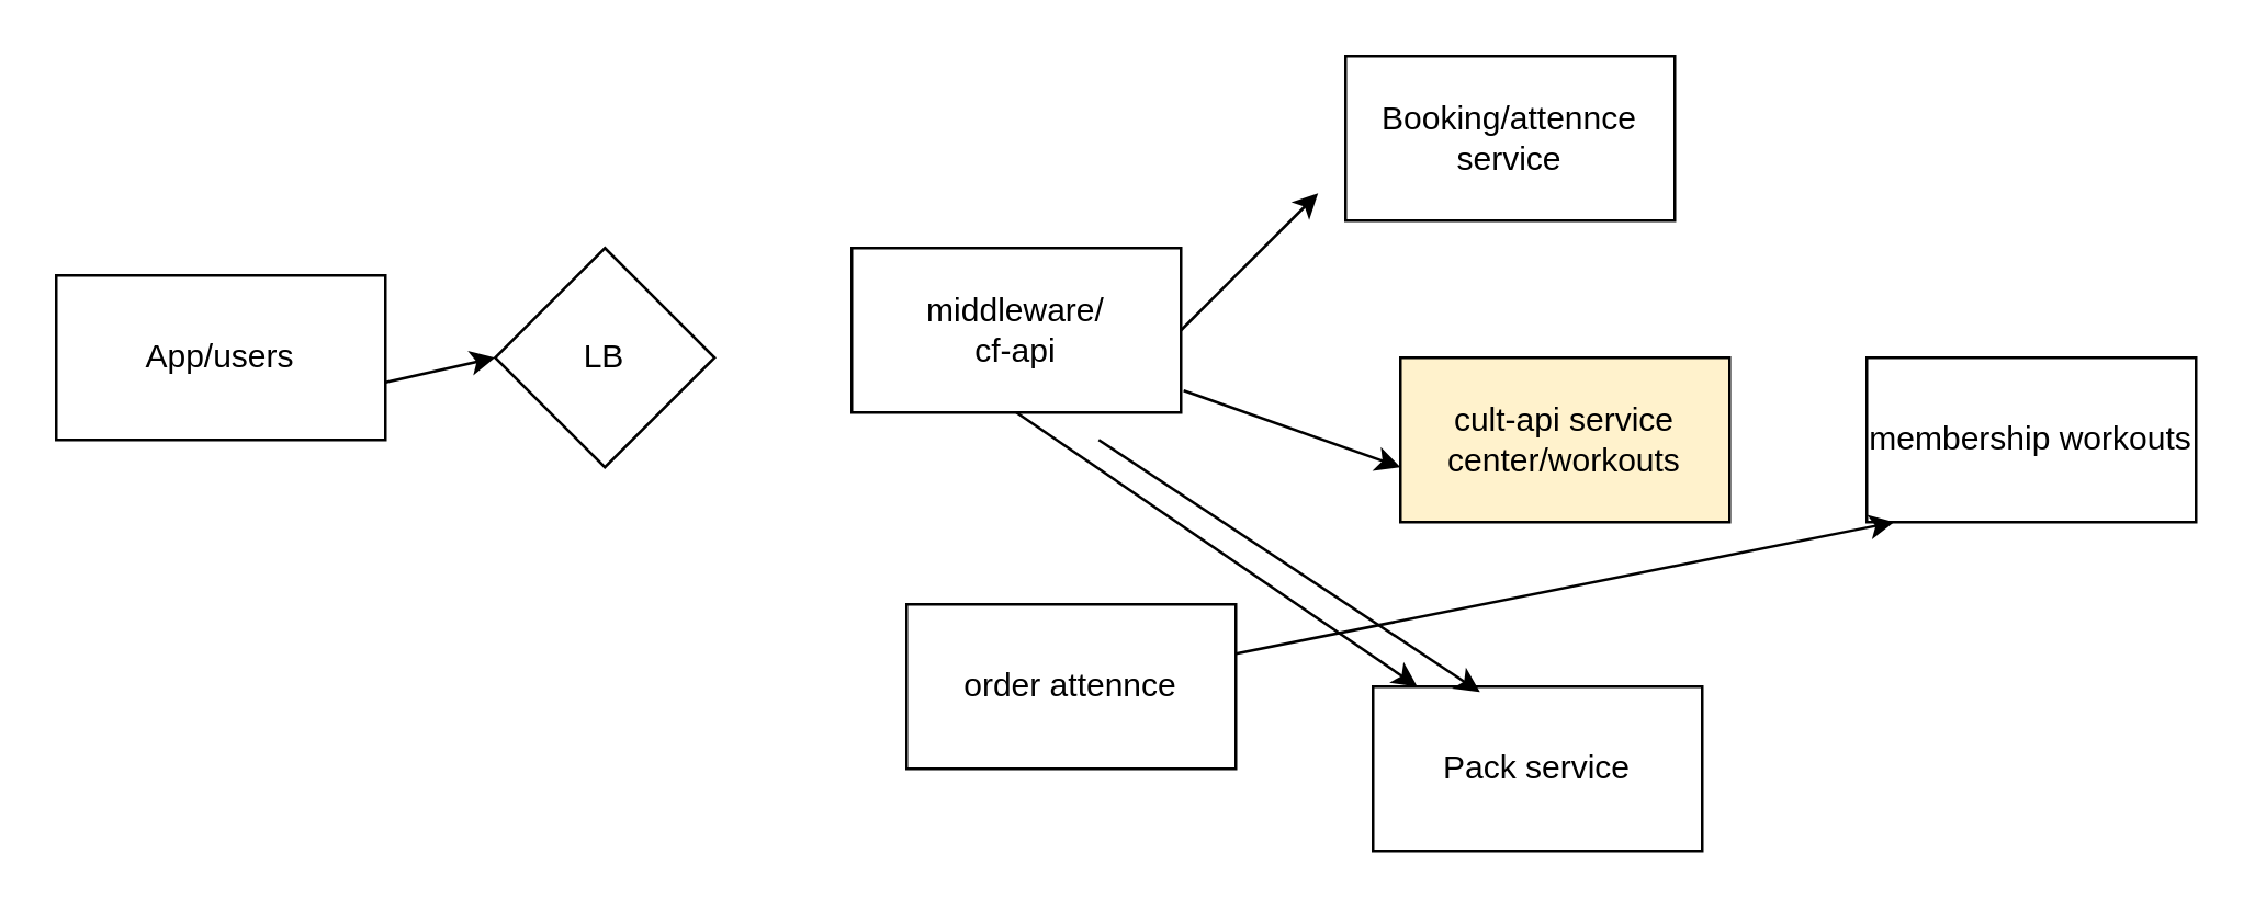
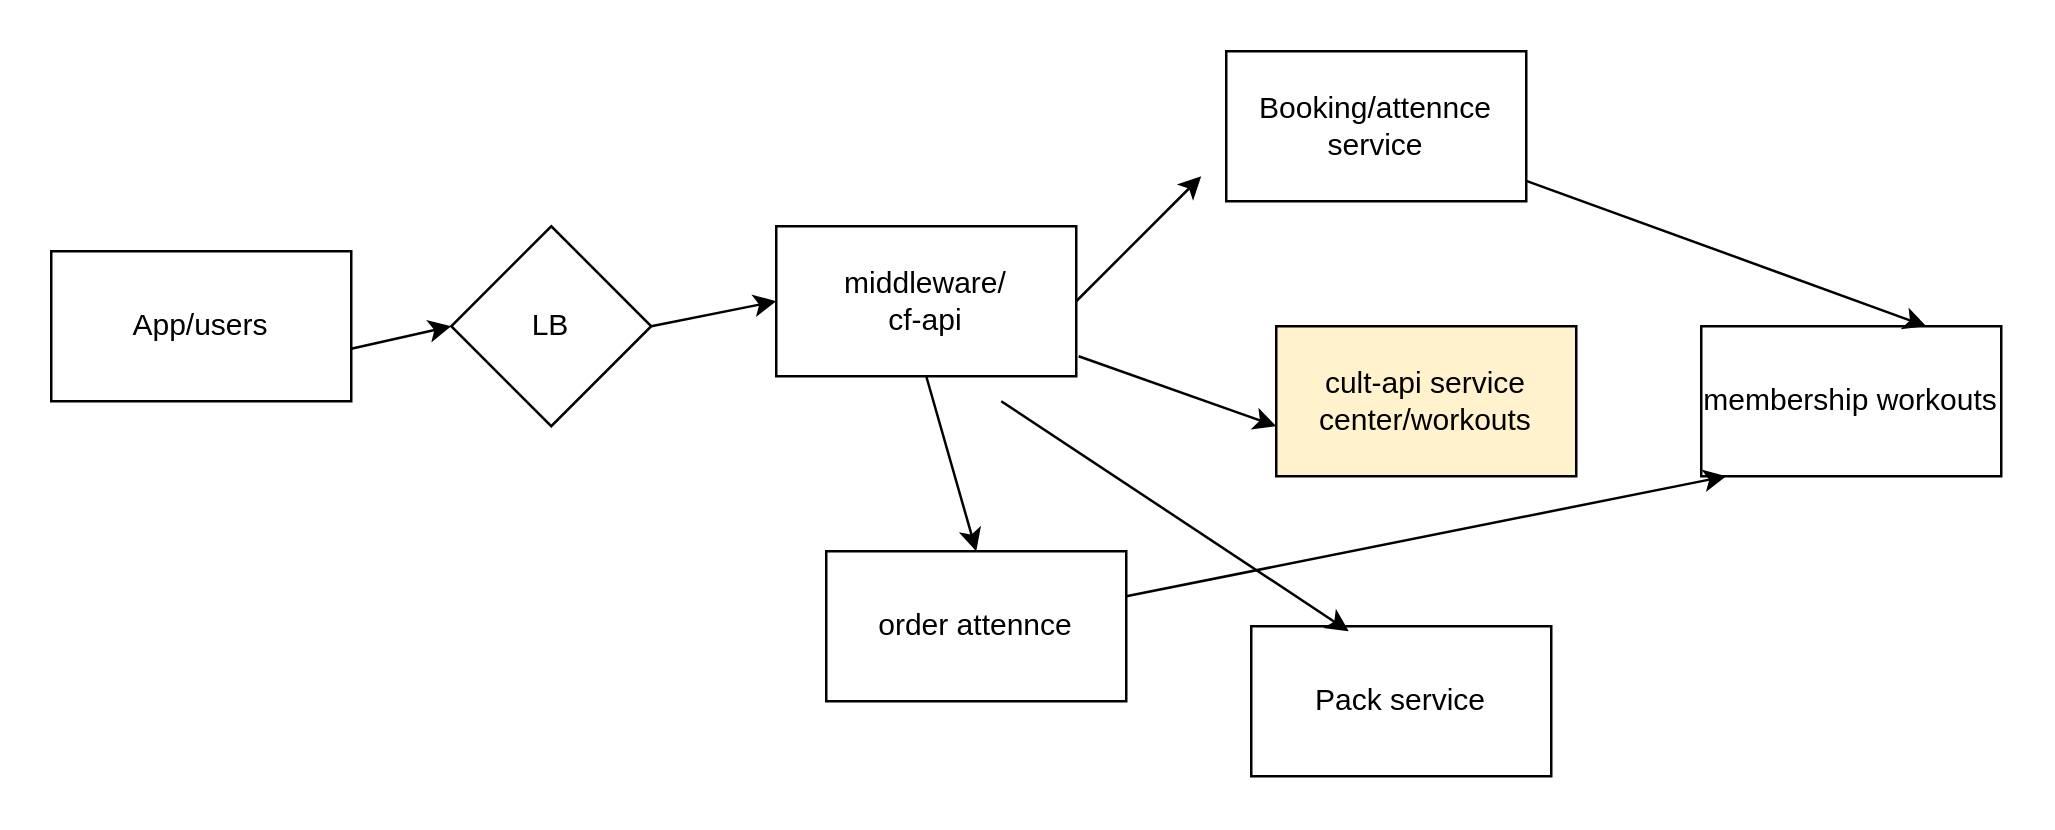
+ <mxCell id="14" value="" style="endArrow=classic;html=1;rounded=0;entryX=0.75;entryY=0;entryDx=0;entryDy=0;" edge="1" parent="1" source="7" target="10"><mxGeometry width="50" height="50" relative="1" as="geometry"><mxPoint x="700" y="90" as="sourcePoint" /><mxPoint x="750" y="40" as="targetPoint" /></mxGeometry></mxCell>
+ <mxCell id="6" value="" style="endArrow=classic;html=1;rounded=0;entryX=0;entryY=0.5;entryDx=0;entryDy=0;exitX=1;exitY=0.5;exitDx=0;exitDy=0;" edge="1" parent="1" source="4" target="3"><mxGeometry width="50" height="50" relative="1" as="geometry"><mxPoint x="220" y="200" as="sourcePoint" /><mxPoint x="270" y="150" as="targetPoint" /></mxGeometry></mxCell>
- <mxCell id="16" value="" style="endArrow=classic;html=1;rounded=0;exitX=0.5;exitY=1;exitDx=0;exitDy=0;" edge="1" parent="1" source="3" target="9"><mxGeometry width="50" height="50" relative="1" as="geometry"><mxPoint x="230" y="230" as="sourcePoint" /><mxPoint x="280" y="180" as="targetPoint" /></mxGeometry></mxCell>
+ <mxCell id="16" value="" style="endArrow=classic;html=1;rounded=0;entryX=0.5;entryY=0;entryDx=0;entryDy=0;exitX=0.5;exitY=1;exitDx=0;exitDy=0;" edge="1" parent="1" source="3" target="11"><mxGeometry width="50" height="50" relative="1" as="geometry"><mxPoint x="230" y="230" as="sourcePoint" /><mxPoint x="280" y="180" as="targetPoint" /></mxGeometry></mxCell>
